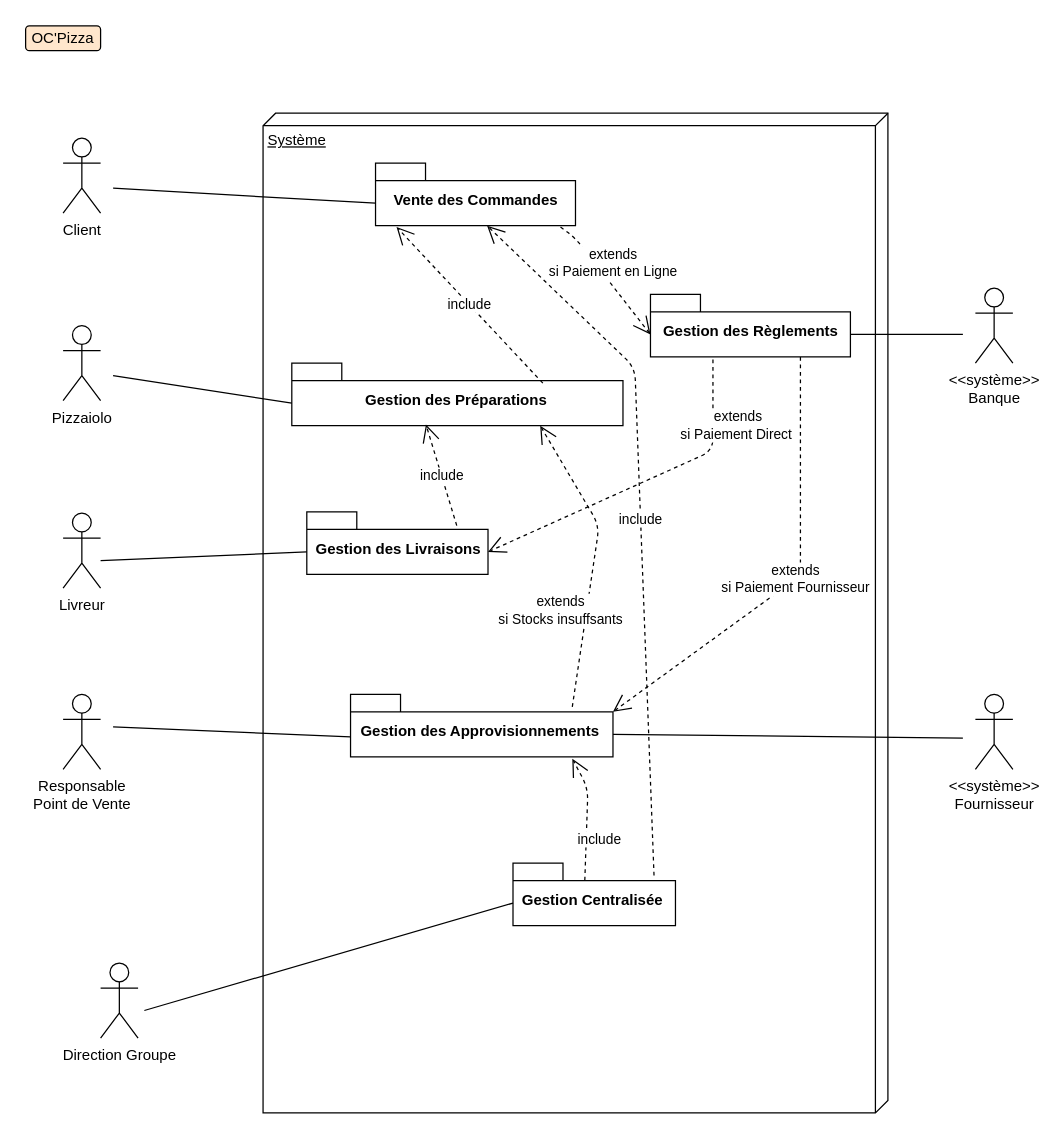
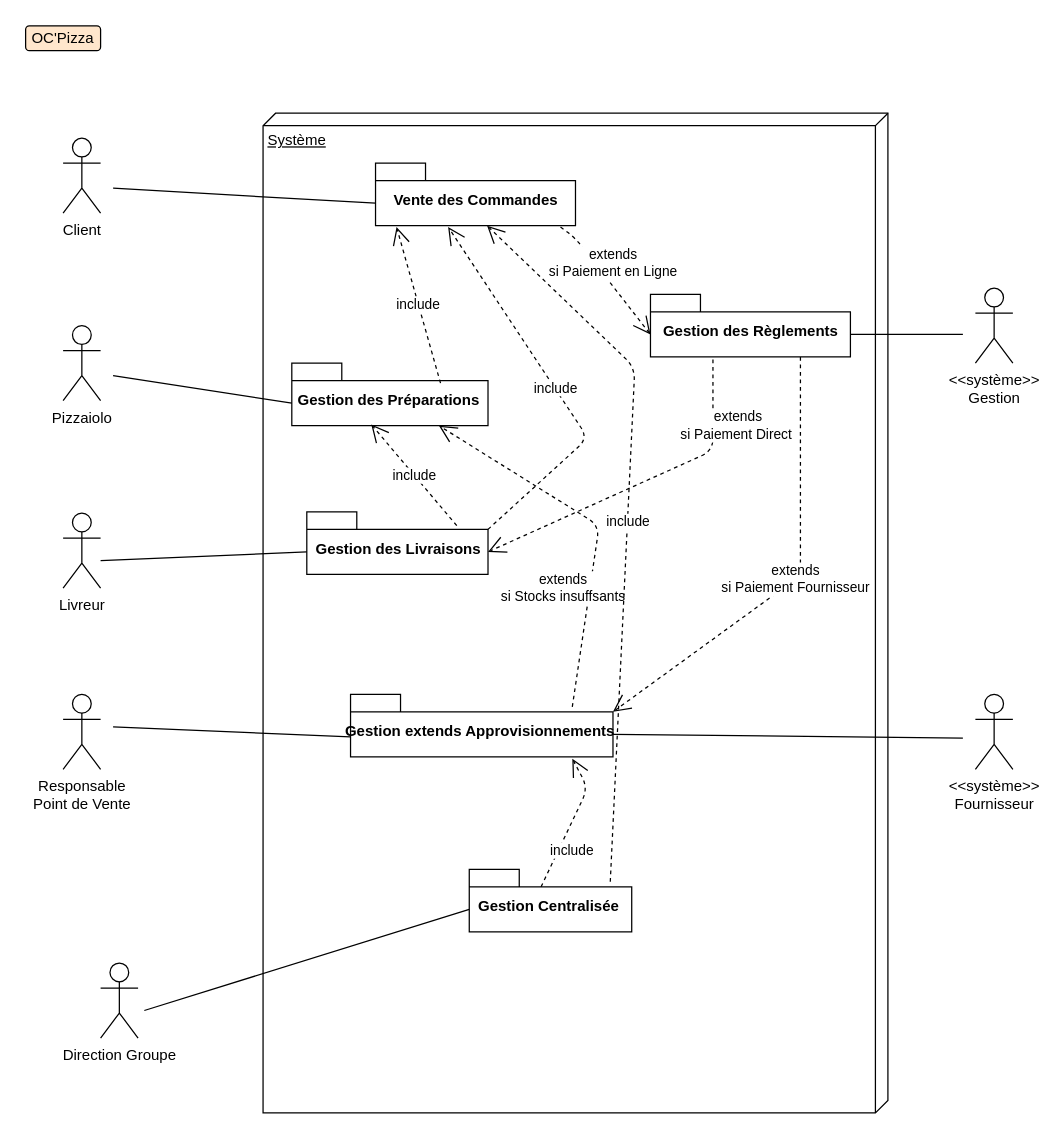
+ <mxCell id="26" value="include" style="endArrow=open;endSize=12;dashed=1;html=1;entryX=0.363;entryY=1.02;entryDx=0;entryDy=0;entryPerimeter=0;exitX=0;exitY=0;exitDx=145;exitDy=14;exitPerimeter=0;" parent="1" edge="1" target="5" source="14"><mxGeometry width="160" relative="1" as="geometry"><mxPoint x="415" y="420" as="sourcePoint" /><mxPoint x="454" y="230" as="targetPoint" /><Array as="points"><mxPoint x="470" y="350" /></Array></mxGeometry></mxCell>
- <mxCell id="13" value="&amp;lt;&amp;lt;système&amp;gt;&amp;gt;&lt;br&gt;Banque" style="shape=umlActor;verticalLabelPosition=bottom;labelBackgroundColor=#ffffff;verticalAlign=top;html=1;" parent="1" vertex="1"><mxGeometry x="780" y="230" width="30" height="60" as="geometry" /></mxCell>
+ <mxCell id="13" value="&amp;lt;&amp;lt;système&amp;gt;&amp;gt;&lt;br&gt;Gestion" style="shape=umlActor;verticalLabelPosition=bottom;labelBackgroundColor=#ffffff;verticalAlign=top;html=1;" parent="1" vertex="1"><mxGeometry x="780" y="230" width="30" height="60" as="geometry" /></mxCell>
- <mxCell id="8" value="Gestion des Préparations&amp;nbsp;" style="shape=folder;fontStyle=1;spacingTop=10;tabWidth=40;tabHeight=14;tabPosition=left;html=1;" parent="1" vertex="1"><mxGeometry x="233" y="290" width="265" height="50" as="geometry" /></mxCell>
+ <mxCell id="8" value="Gestion des Préparations&amp;nbsp;" style="shape=folder;fontStyle=1;spacingTop=10;tabWidth=40;tabHeight=14;tabPosition=left;html=1;" parent="1" vertex="1"><mxGeometry x="233" y="290" width="157" height="50" as="geometry" /></mxCell>
- <mxCell id="10" value="Gestion des Approvisionnements&amp;nbsp;" style="shape=folder;fontStyle=1;spacingTop=10;tabWidth=40;tabHeight=14;tabPosition=left;html=1;" parent="1" vertex="1"><mxGeometry x="280" y="555" width="210" height="50" as="geometry" /></mxCell>
+ <mxCell id="10" value="Gestion extends Approvisionnements&amp;nbsp;" style="shape=folder;fontStyle=1;spacingTop=10;tabWidth=40;tabHeight=14;tabPosition=left;html=1;" parent="1" vertex="1"><mxGeometry x="280" y="555" width="210" height="50" as="geometry" /></mxCell>
- <mxCell id="12" value="Gestion Centralisée&amp;nbsp;" style="shape=folder;fontStyle=1;spacingTop=10;tabWidth=40;tabHeight=14;tabPosition=left;html=1;" parent="1" vertex="1"><mxGeometry x="410" y="690" width="130" height="50" as="geometry" /></mxCell>
+ <mxCell id="12" value="Gestion Centralisée&amp;nbsp;" style="shape=folder;fontStyle=1;spacingTop=10;tabWidth=40;tabHeight=14;tabPosition=left;html=1;" parent="1" vertex="1"><mxGeometry x="375" y="695" width="130" height="50" as="geometry" /></mxCell>
